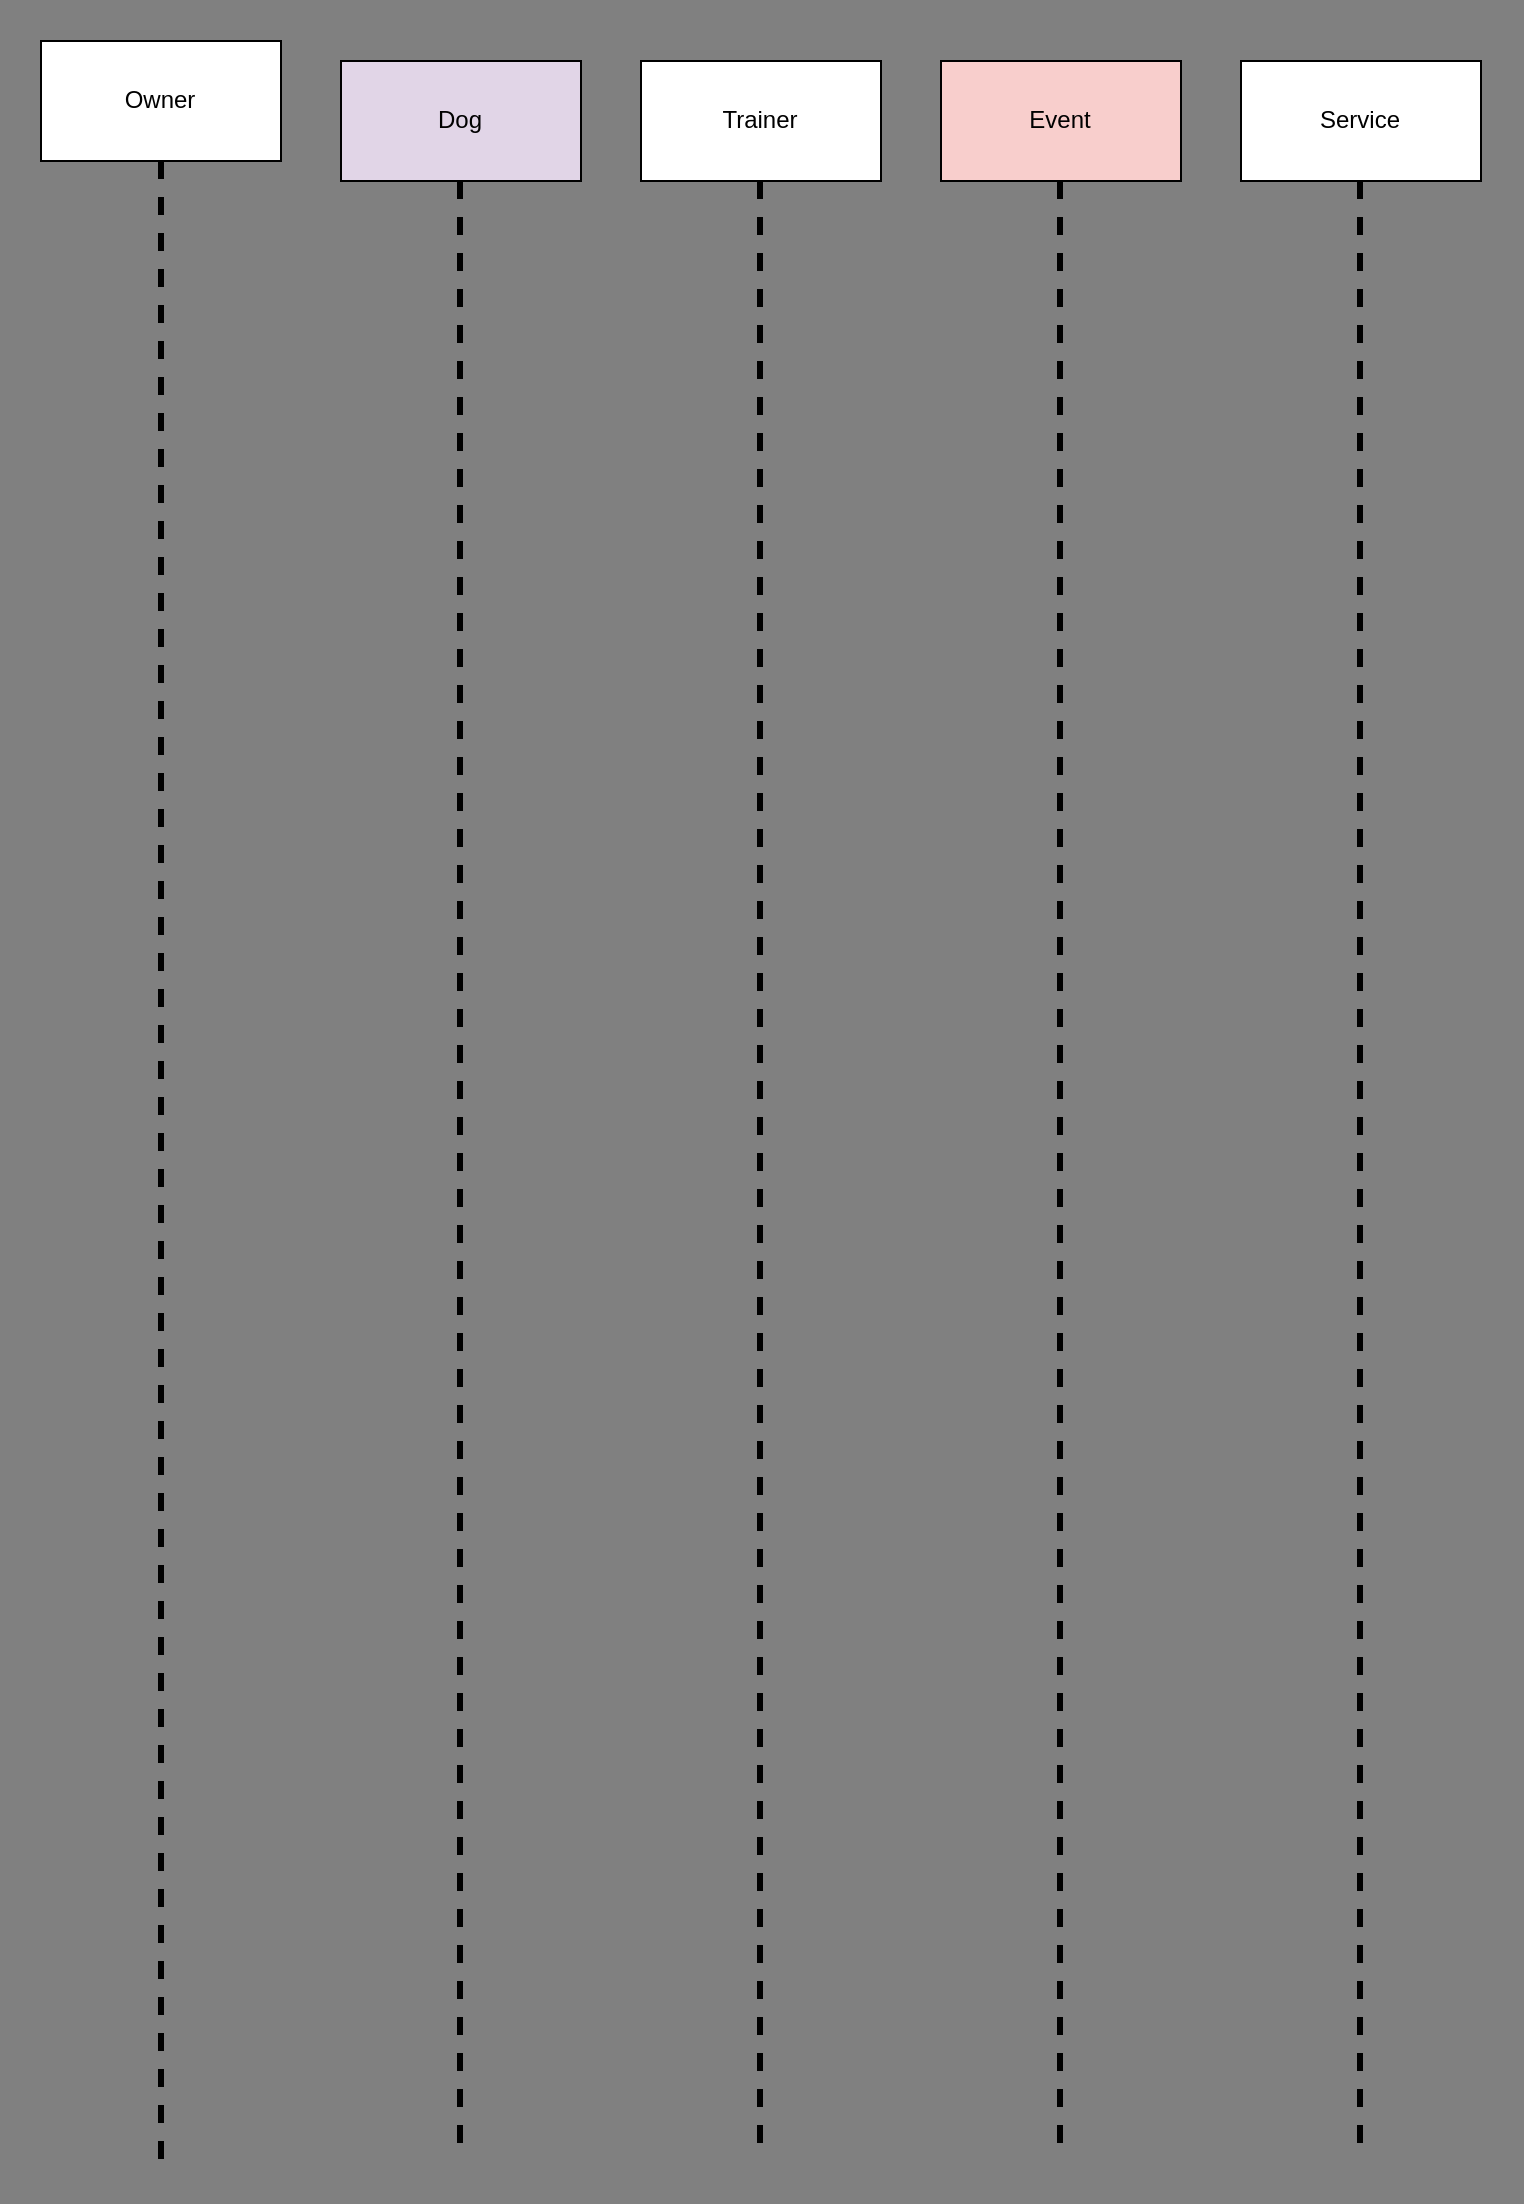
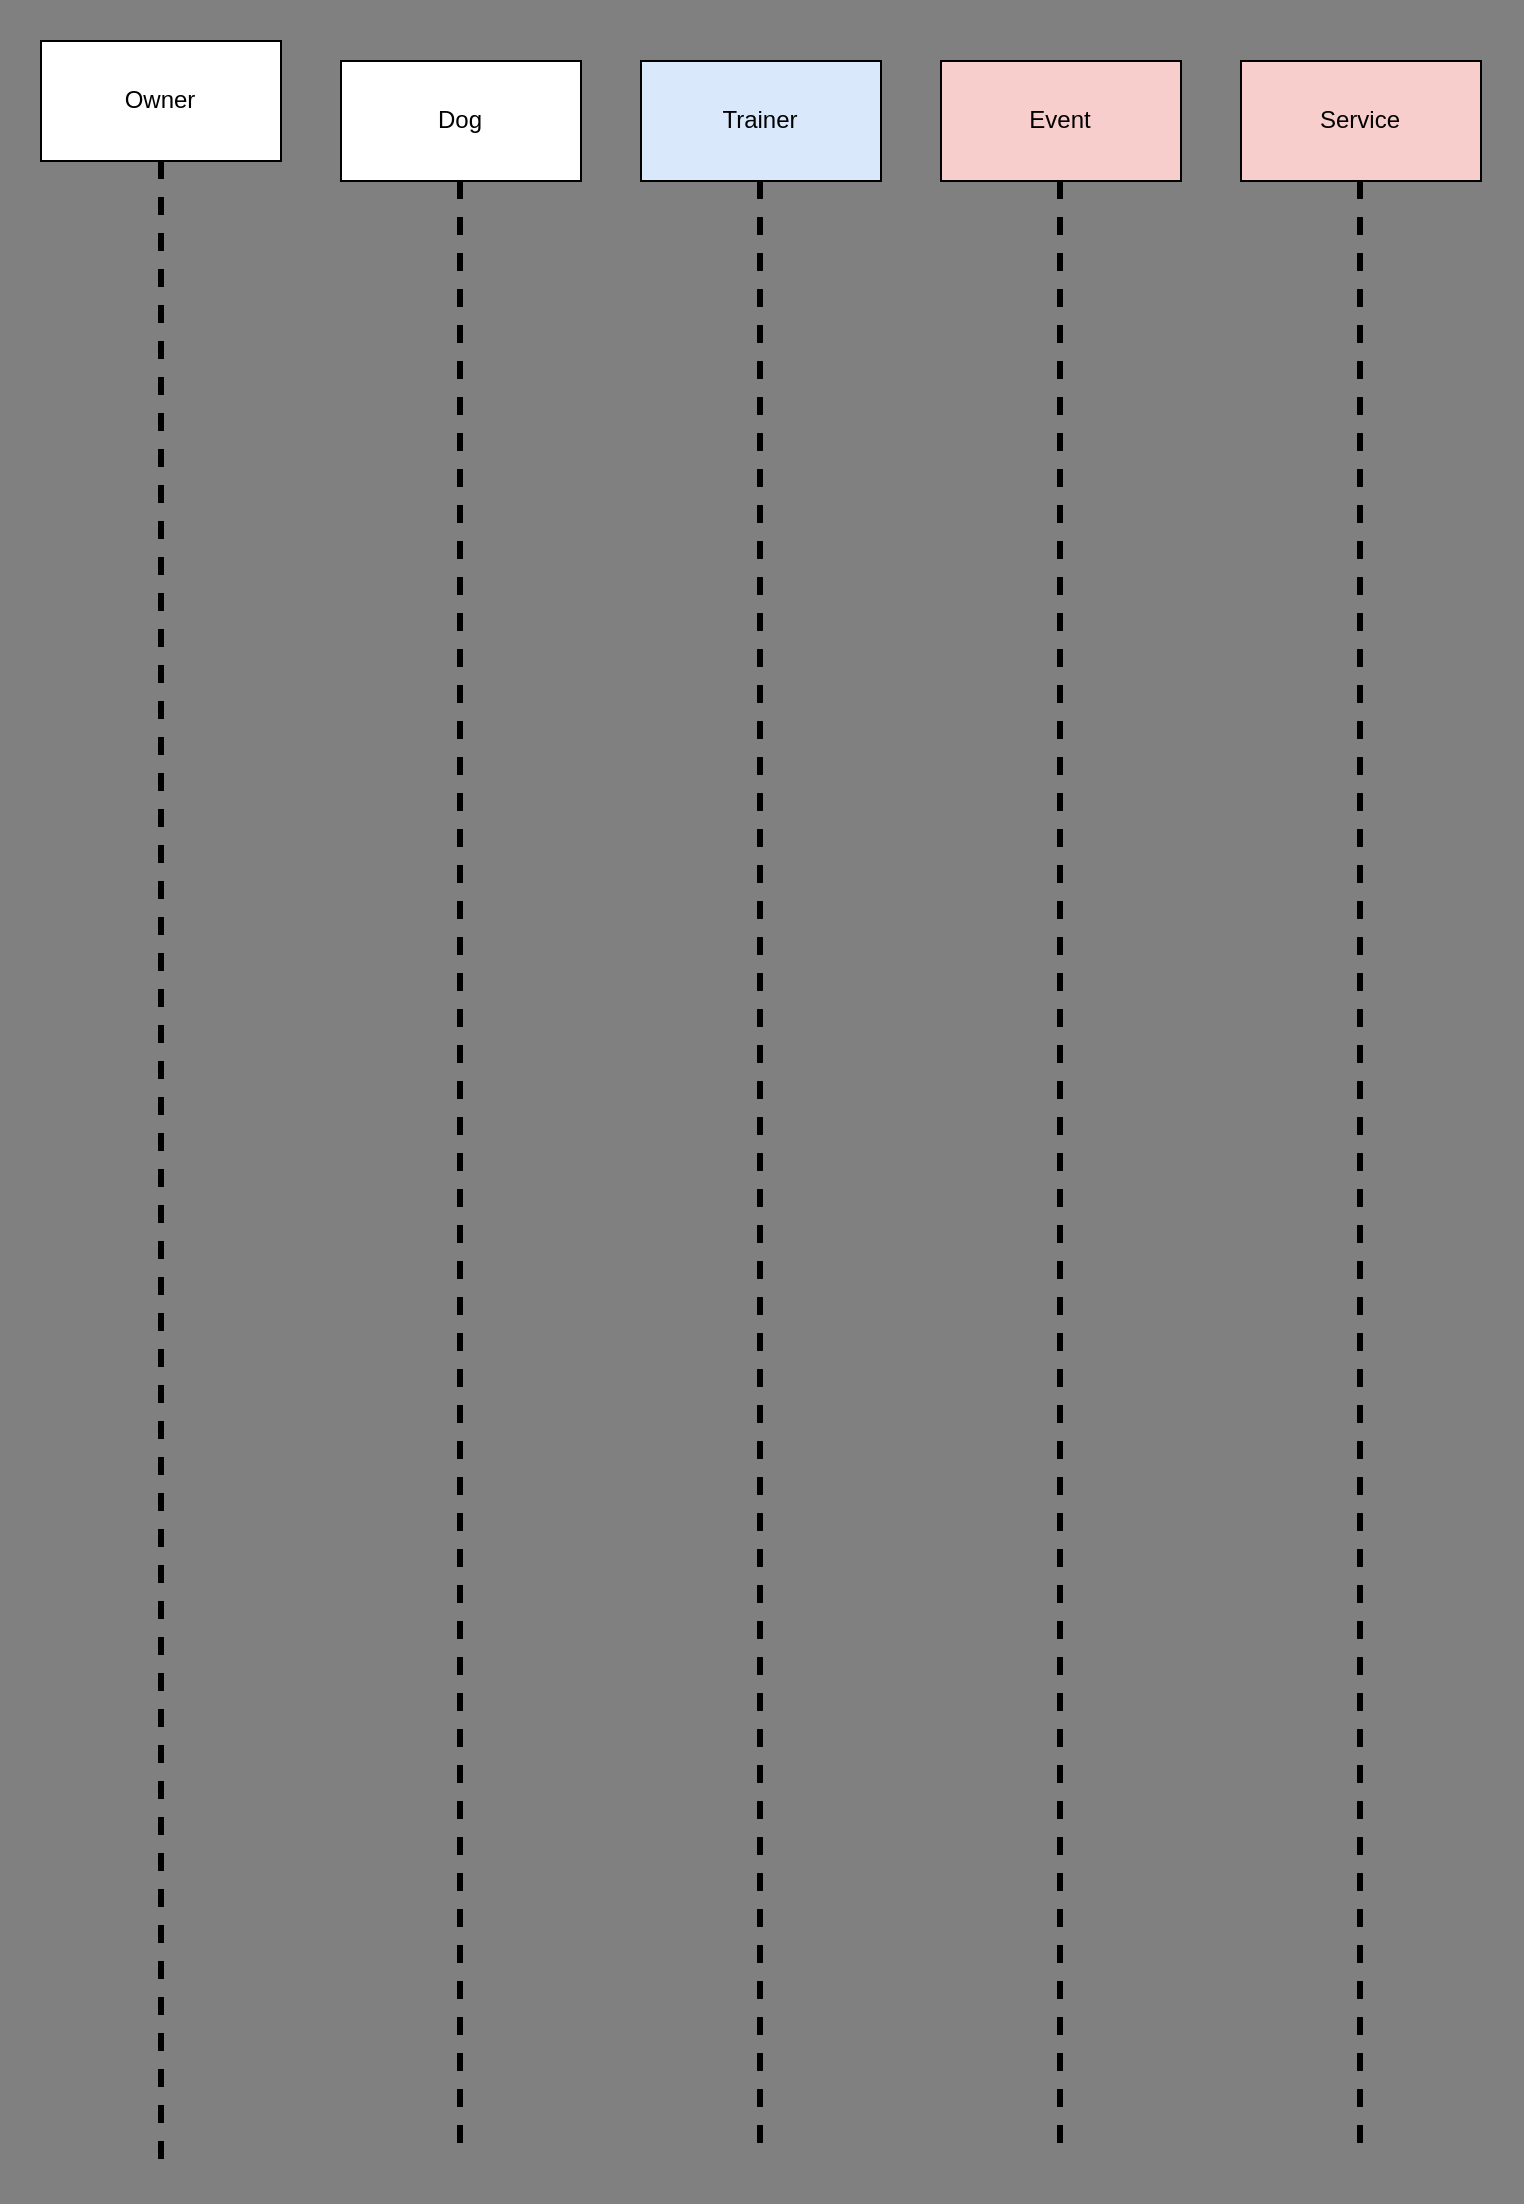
- <mxCell id="4" value="Dog" style="rounded=0;whiteSpace=wrap;html=1;fillColor=#e1d5e7;" vertex="1" parent="1"><mxGeometry x="170" y="30" width="120" height="60" as="geometry" /></mxCell>
+ <mxCell id="4" value="Dog" style="rounded=0;whiteSpace=wrap;html=1;" vertex="1" parent="1"><mxGeometry x="170" y="30" width="120" height="60" as="geometry" /></mxCell>
- <mxCell id="5" value="Trainer" style="rounded=0;whiteSpace=wrap;html=1;" vertex="1" parent="1"><mxGeometry x="320" y="30" width="120" height="60" as="geometry" /></mxCell>
+ <mxCell id="5" value="Trainer" style="rounded=0;whiteSpace=wrap;html=1;fillColor=#dae8fc;" vertex="1" parent="1"><mxGeometry x="320" y="30" width="120" height="60" as="geometry" /></mxCell>
- <mxCell id="7" value="Service" style="rounded=0;whiteSpace=wrap;html=1;" vertex="1" parent="1"><mxGeometry x="620" y="30" width="120" height="60" as="geometry" /></mxCell>
+ <mxCell id="7" value="Service" style="rounded=0;whiteSpace=wrap;html=1;fillColor=#f8cecc;" vertex="1" parent="1"><mxGeometry x="620" y="30" width="120" height="60" as="geometry" /></mxCell>
